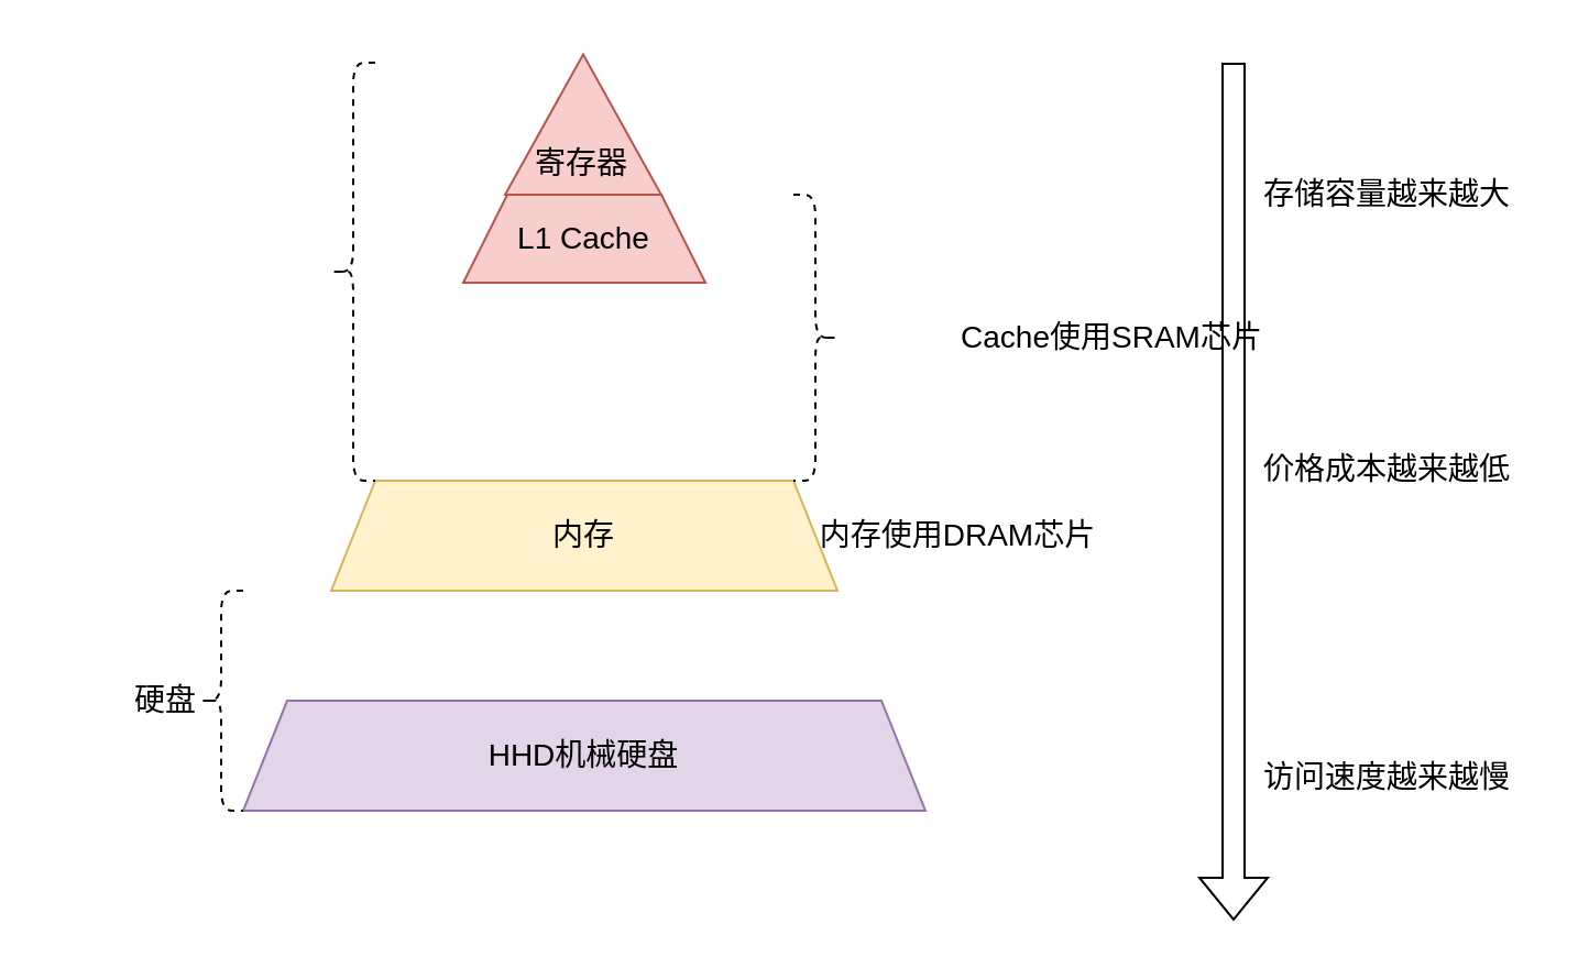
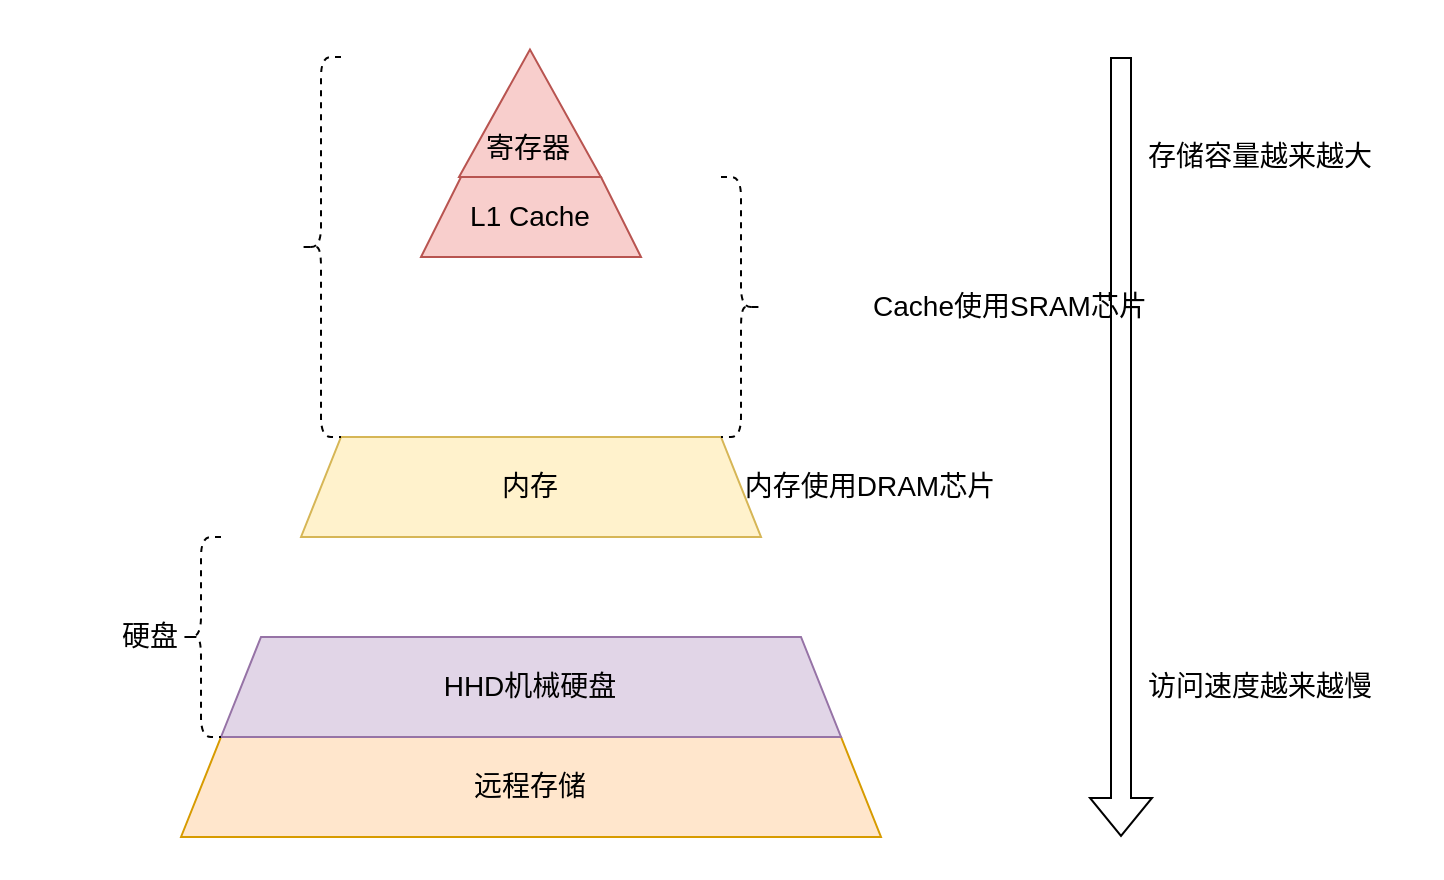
- <mxCell id="16" value="存储容量越来越大" style="text;html=1;strokeColor=none;fillColor=none;align=center;verticalAlign=middle;whiteSpace=wrap;rounded=0;fontSize=14;" vertex="1" parent="1"><mxGeometry x="560" y="73" width="140" height="30" as="geometry" /></mxCell>
+ <mxCell id="16" value="存储容量越来越大" style="text;html=1;strokeColor=none;fillColor=none;align=center;verticalAlign=middle;whiteSpace=wrap;rounded=0;fontSize=14;" vertex="1" parent="1"><mxGeometry x="560" y="63" width="140" height="30" as="geometry" /></mxCell>
- <mxCell id="17" value="价格成本越来越低" style="text;html=1;strokeColor=none;fillColor=none;align=center;verticalAlign=middle;whiteSpace=wrap;rounded=0;fontSize=14;" vertex="1" parent="1"><mxGeometry x="560" y="198" width="140" height="30" as="geometry" /></mxCell>
- <mxCell id="18" value="访问速度越来越慢" style="text;html=1;strokeColor=none;fillColor=none;align=center;verticalAlign=middle;whiteSpace=wrap;rounded=0;fontSize=14;" vertex="1" parent="1"><mxGeometry x="560" y="338" width="140" height="30" as="geometry" /></mxCell>
+ <mxCell id="18" value="访问速度越来越慢" style="text;html=1;strokeColor=none;fillColor=none;align=center;verticalAlign=middle;whiteSpace=wrap;rounded=0;fontSize=14;" vertex="1" parent="1"><mxGeometry x="560" y="328" width="140" height="30" as="geometry" /></mxCell>
+ <mxCell id="2" value="远程存储" style="shape=trapezoid;perimeter=trapezoidPerimeter;whiteSpace=wrap;html=1;fixedSize=1;fontSize=14;fillColor=#ffe6cc;strokeColor=#d79b00;" vertex="1" parent="1"><mxGeometry x="90" y="368" width="350" height="50" as="geometry" /></mxCell>
